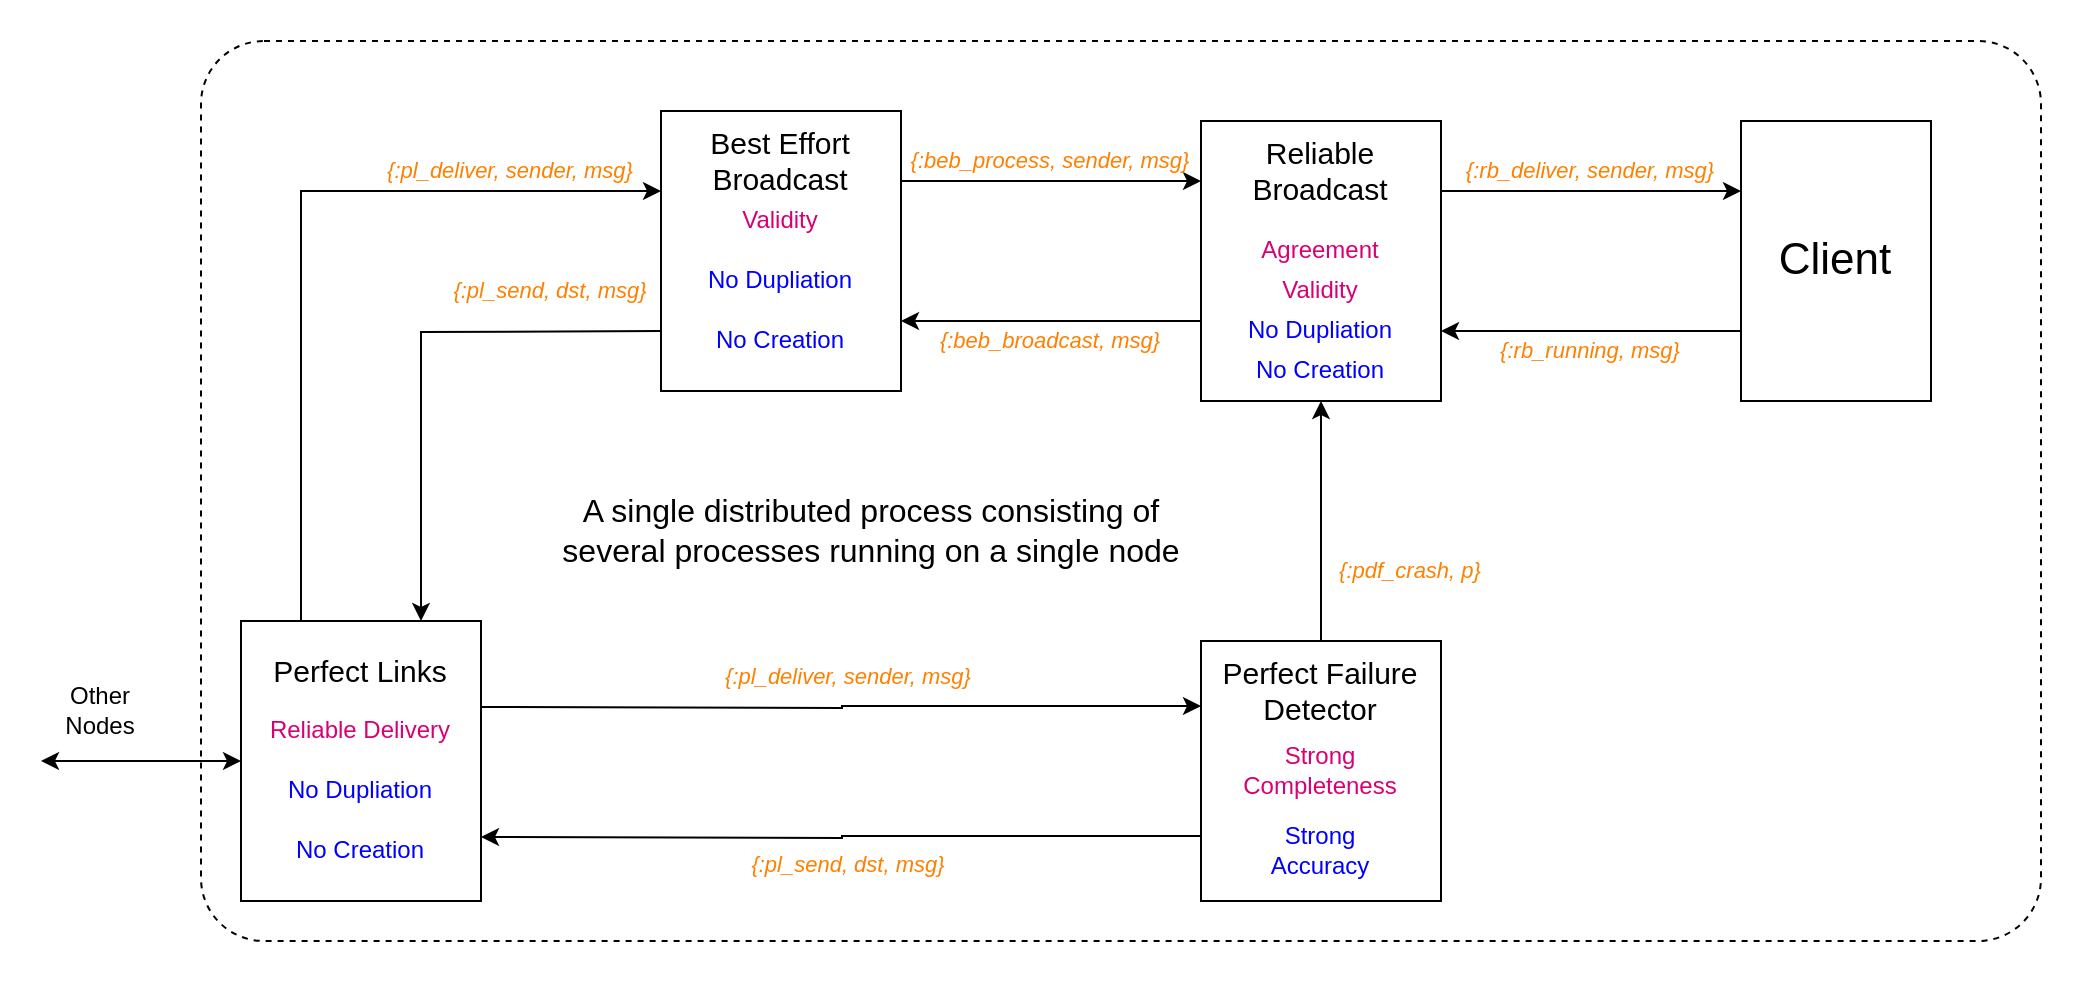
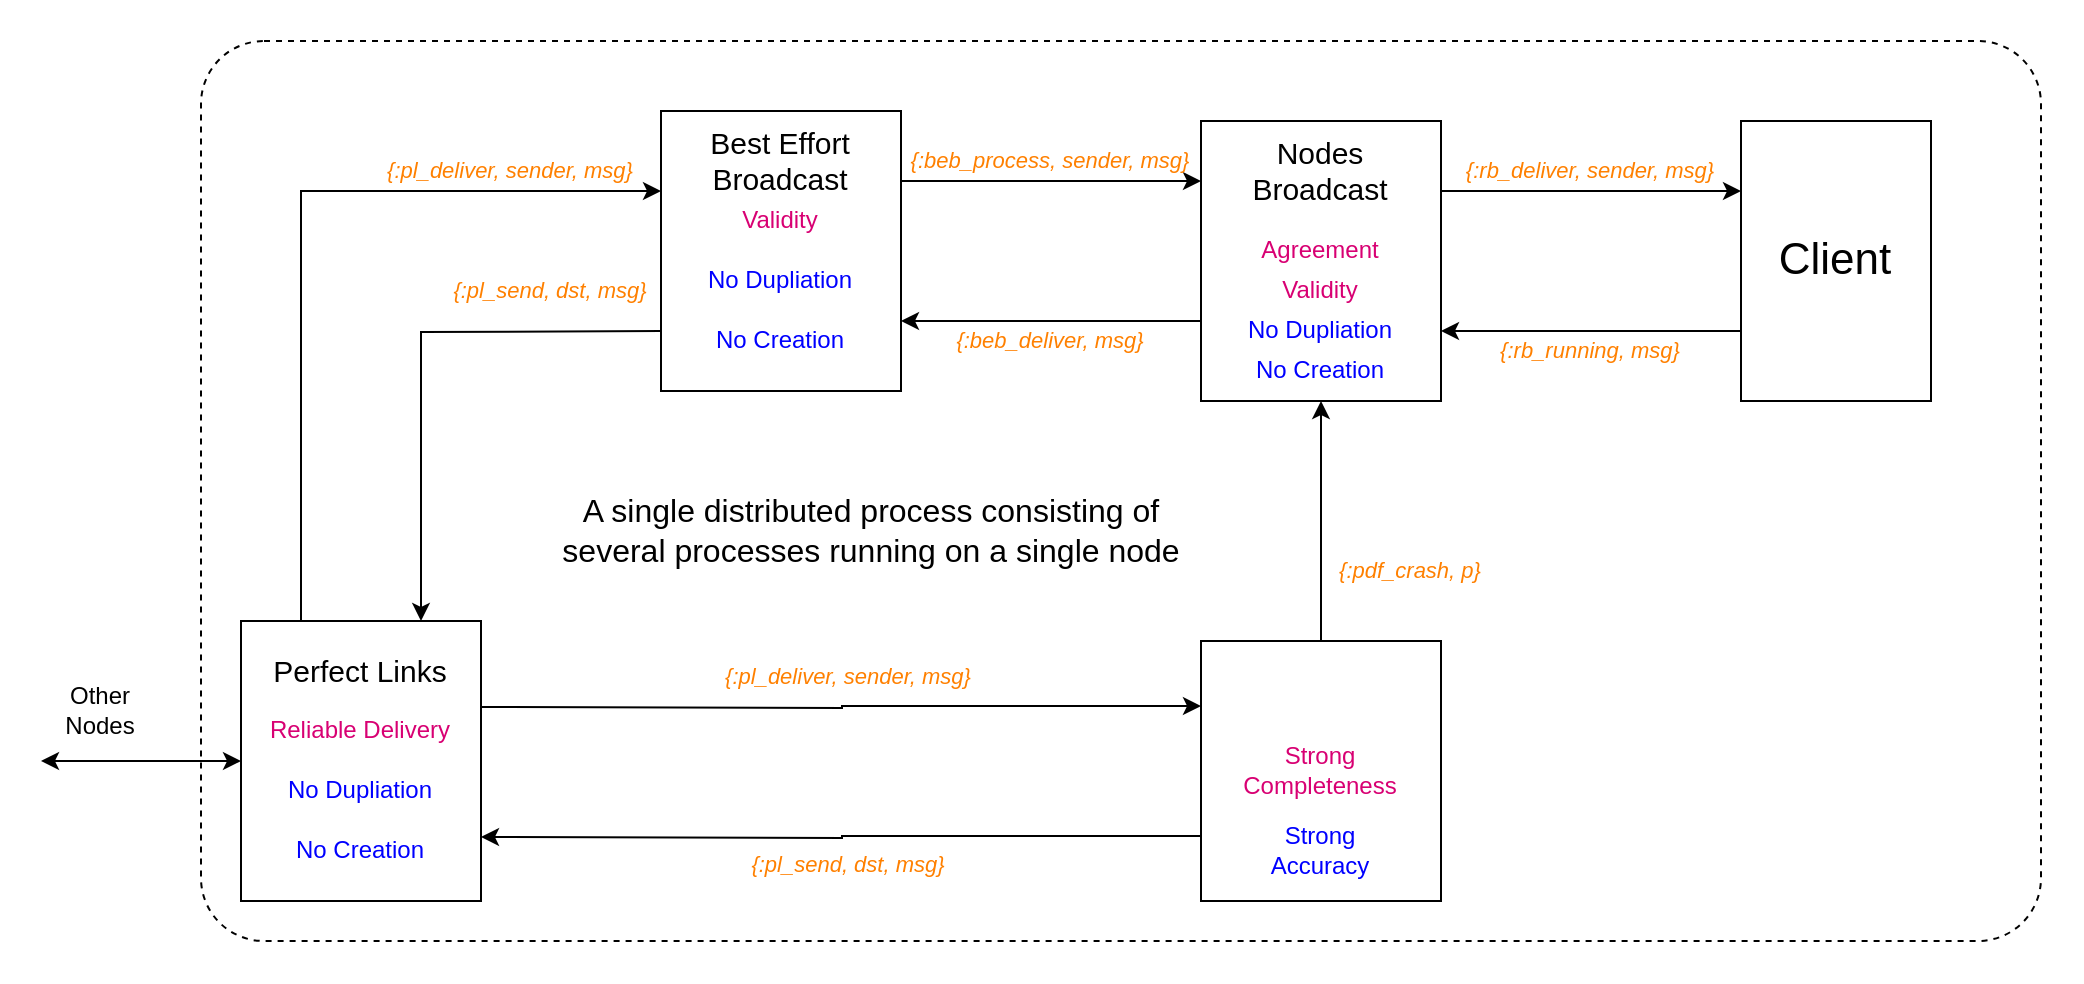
- <mxCell id="25" value="Reliable&lt;br&gt;Broadcast" style="text;html=1;strokeColor=none;fillColor=none;align=center;verticalAlign=middle;whiteSpace=wrap;rounded=0;fontSize=15;" vertex="1" parent="1"><mxGeometry x="600" y="70" width="120" height="30" as="geometry" /></mxCell>
+ <mxCell id="25" value="Nodes&lt;br&gt;Broadcast" style="text;html=1;strokeColor=none;fillColor=none;align=center;verticalAlign=middle;whiteSpace=wrap;rounded=0;fontSize=15;" vertex="1" parent="1"><mxGeometry x="600" y="70" width="120" height="30" as="geometry" /></mxCell>
- <mxCell id="42" value="{:beb_broadcast, msg}" style="text;html=1;strokeColor=none;fillColor=none;align=center;verticalAlign=middle;whiteSpace=wrap;rounded=0;fontSize=11;fontColor=#FF8000;fontStyle=2" vertex="1" parent="1"><mxGeometry x="465" y="155" width="120" height="30" as="geometry" /></mxCell>
+ <mxCell id="42" value="{:beb_deliver, msg}" style="text;html=1;strokeColor=none;fillColor=none;align=center;verticalAlign=middle;whiteSpace=wrap;rounded=0;fontSize=11;fontColor=#FF8000;fontStyle=2" vertex="1" parent="1"><mxGeometry x="465" y="155" width="120" height="30" as="geometry" /></mxCell>
- <mxCell id="17" value="Perfect Failure Detector" style="text;html=1;strokeColor=none;fillColor=none;align=center;verticalAlign=middle;whiteSpace=wrap;rounded=0;fontSize=15;" vertex="1" parent="1"><mxGeometry x="600" y="330" width="120" height="30" as="geometry" /></mxCell>
